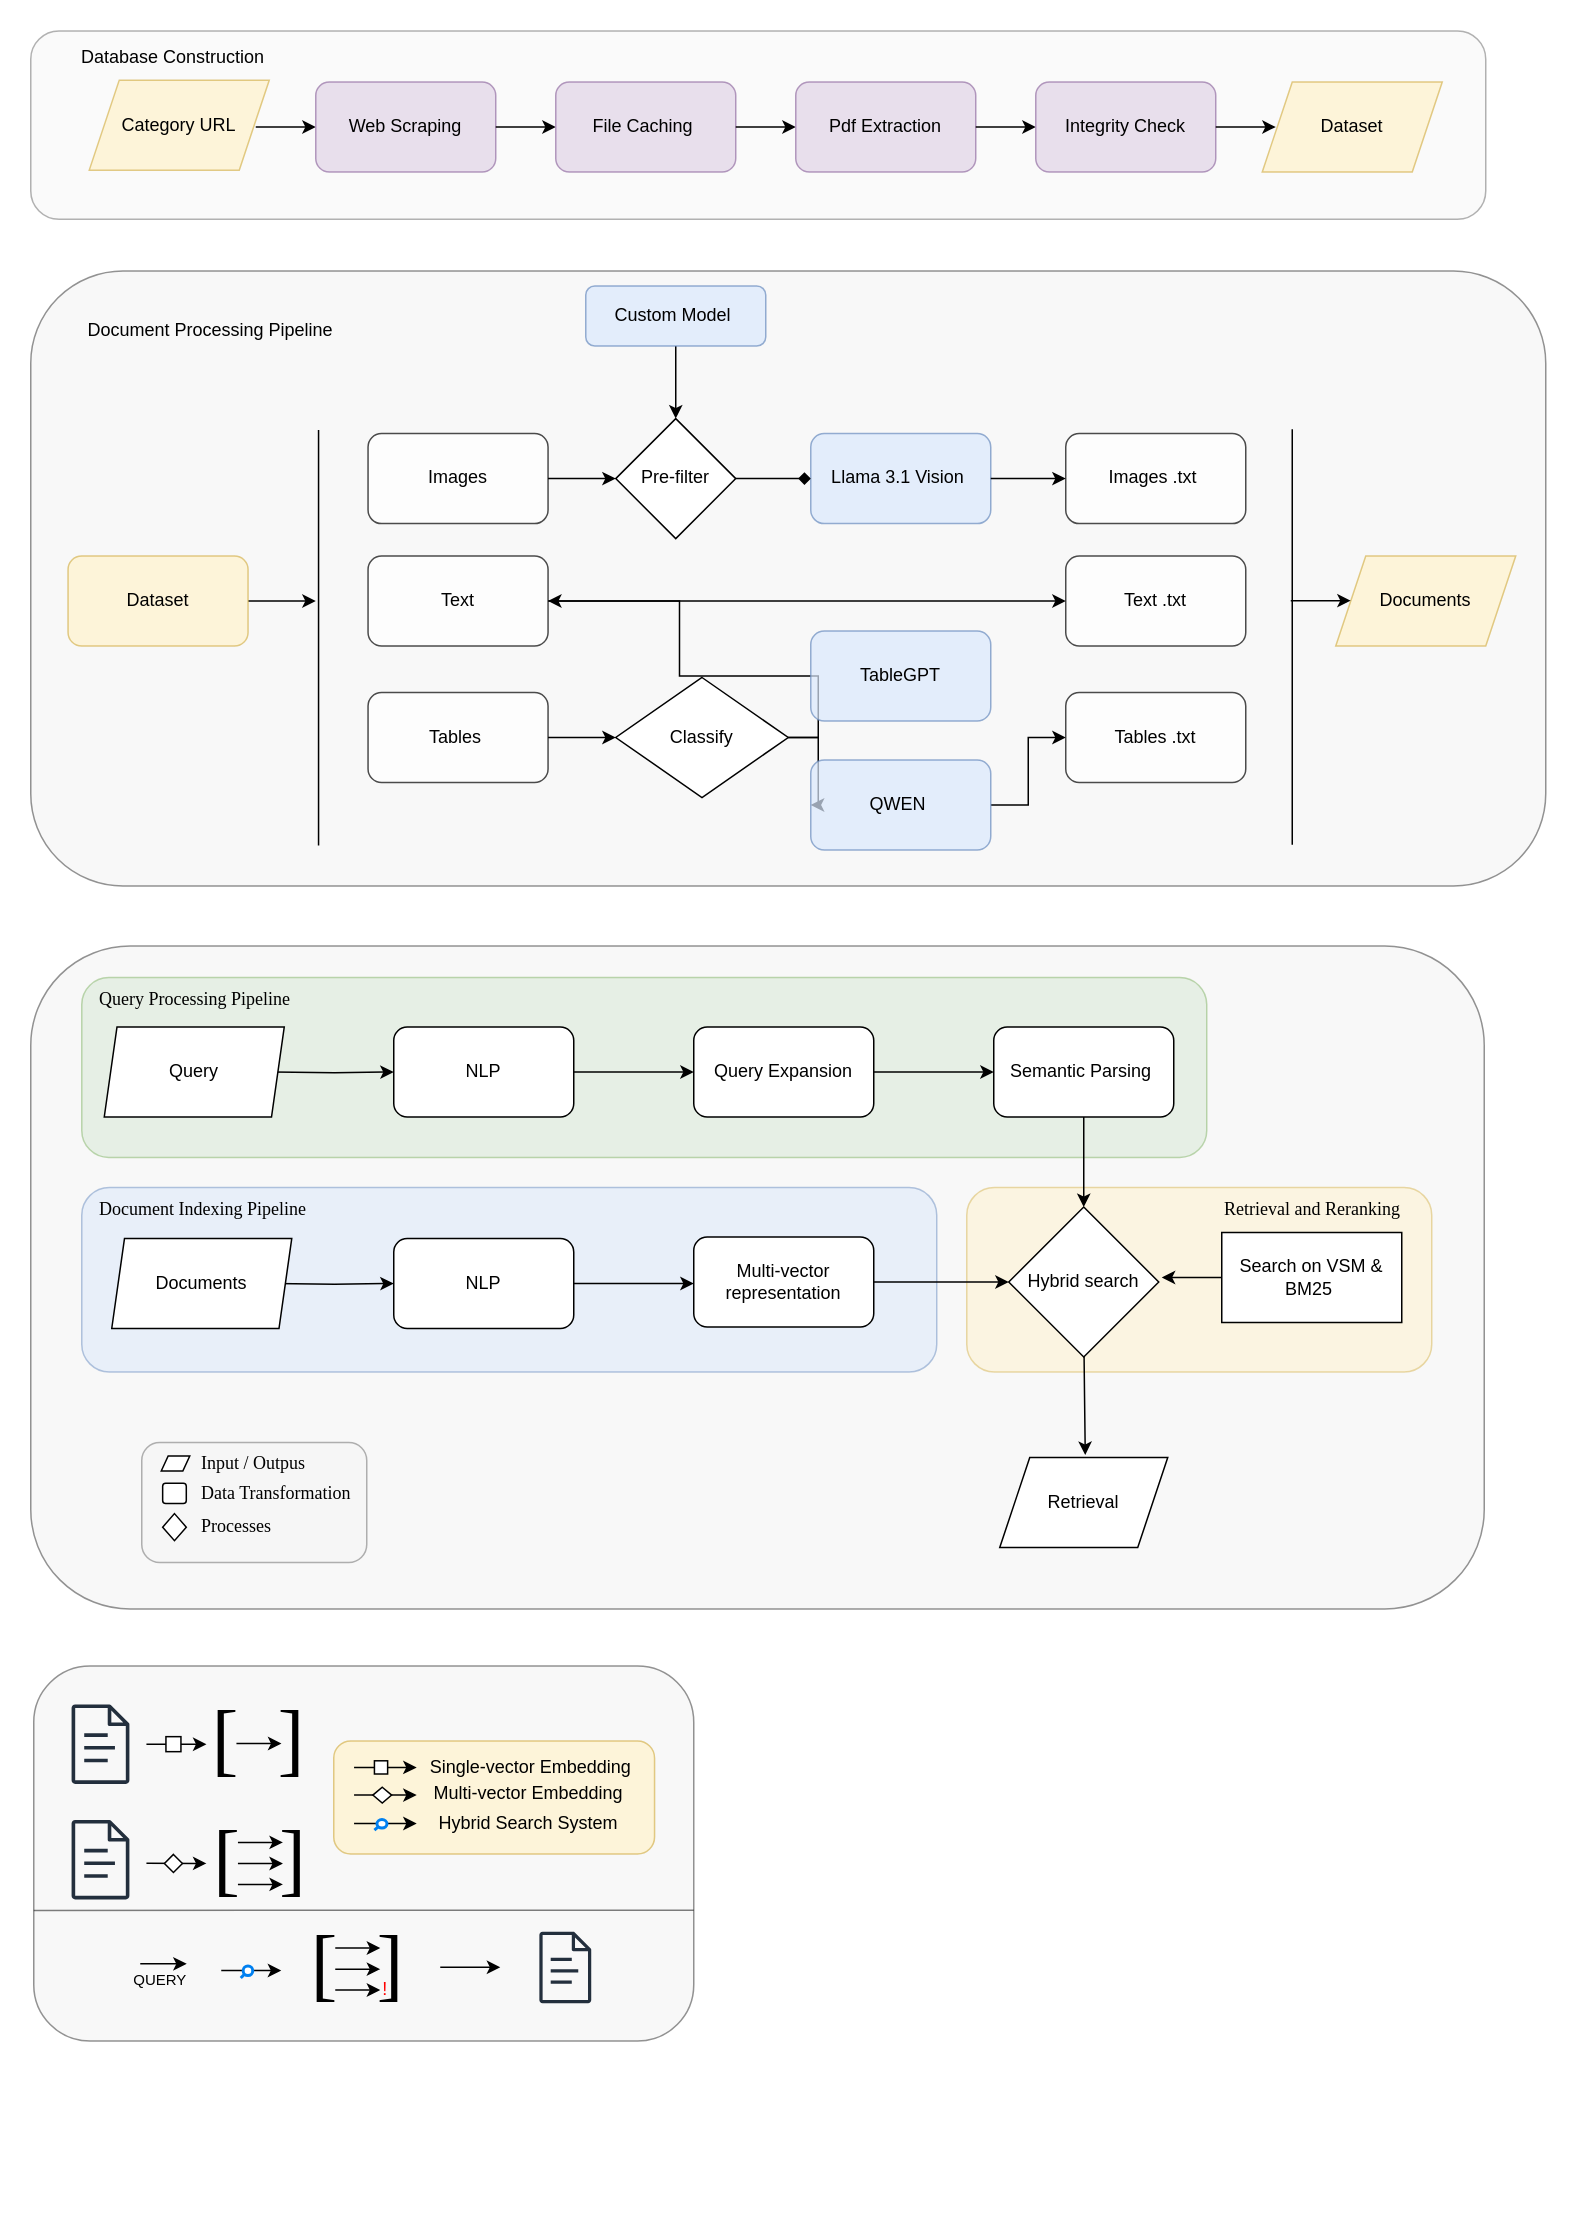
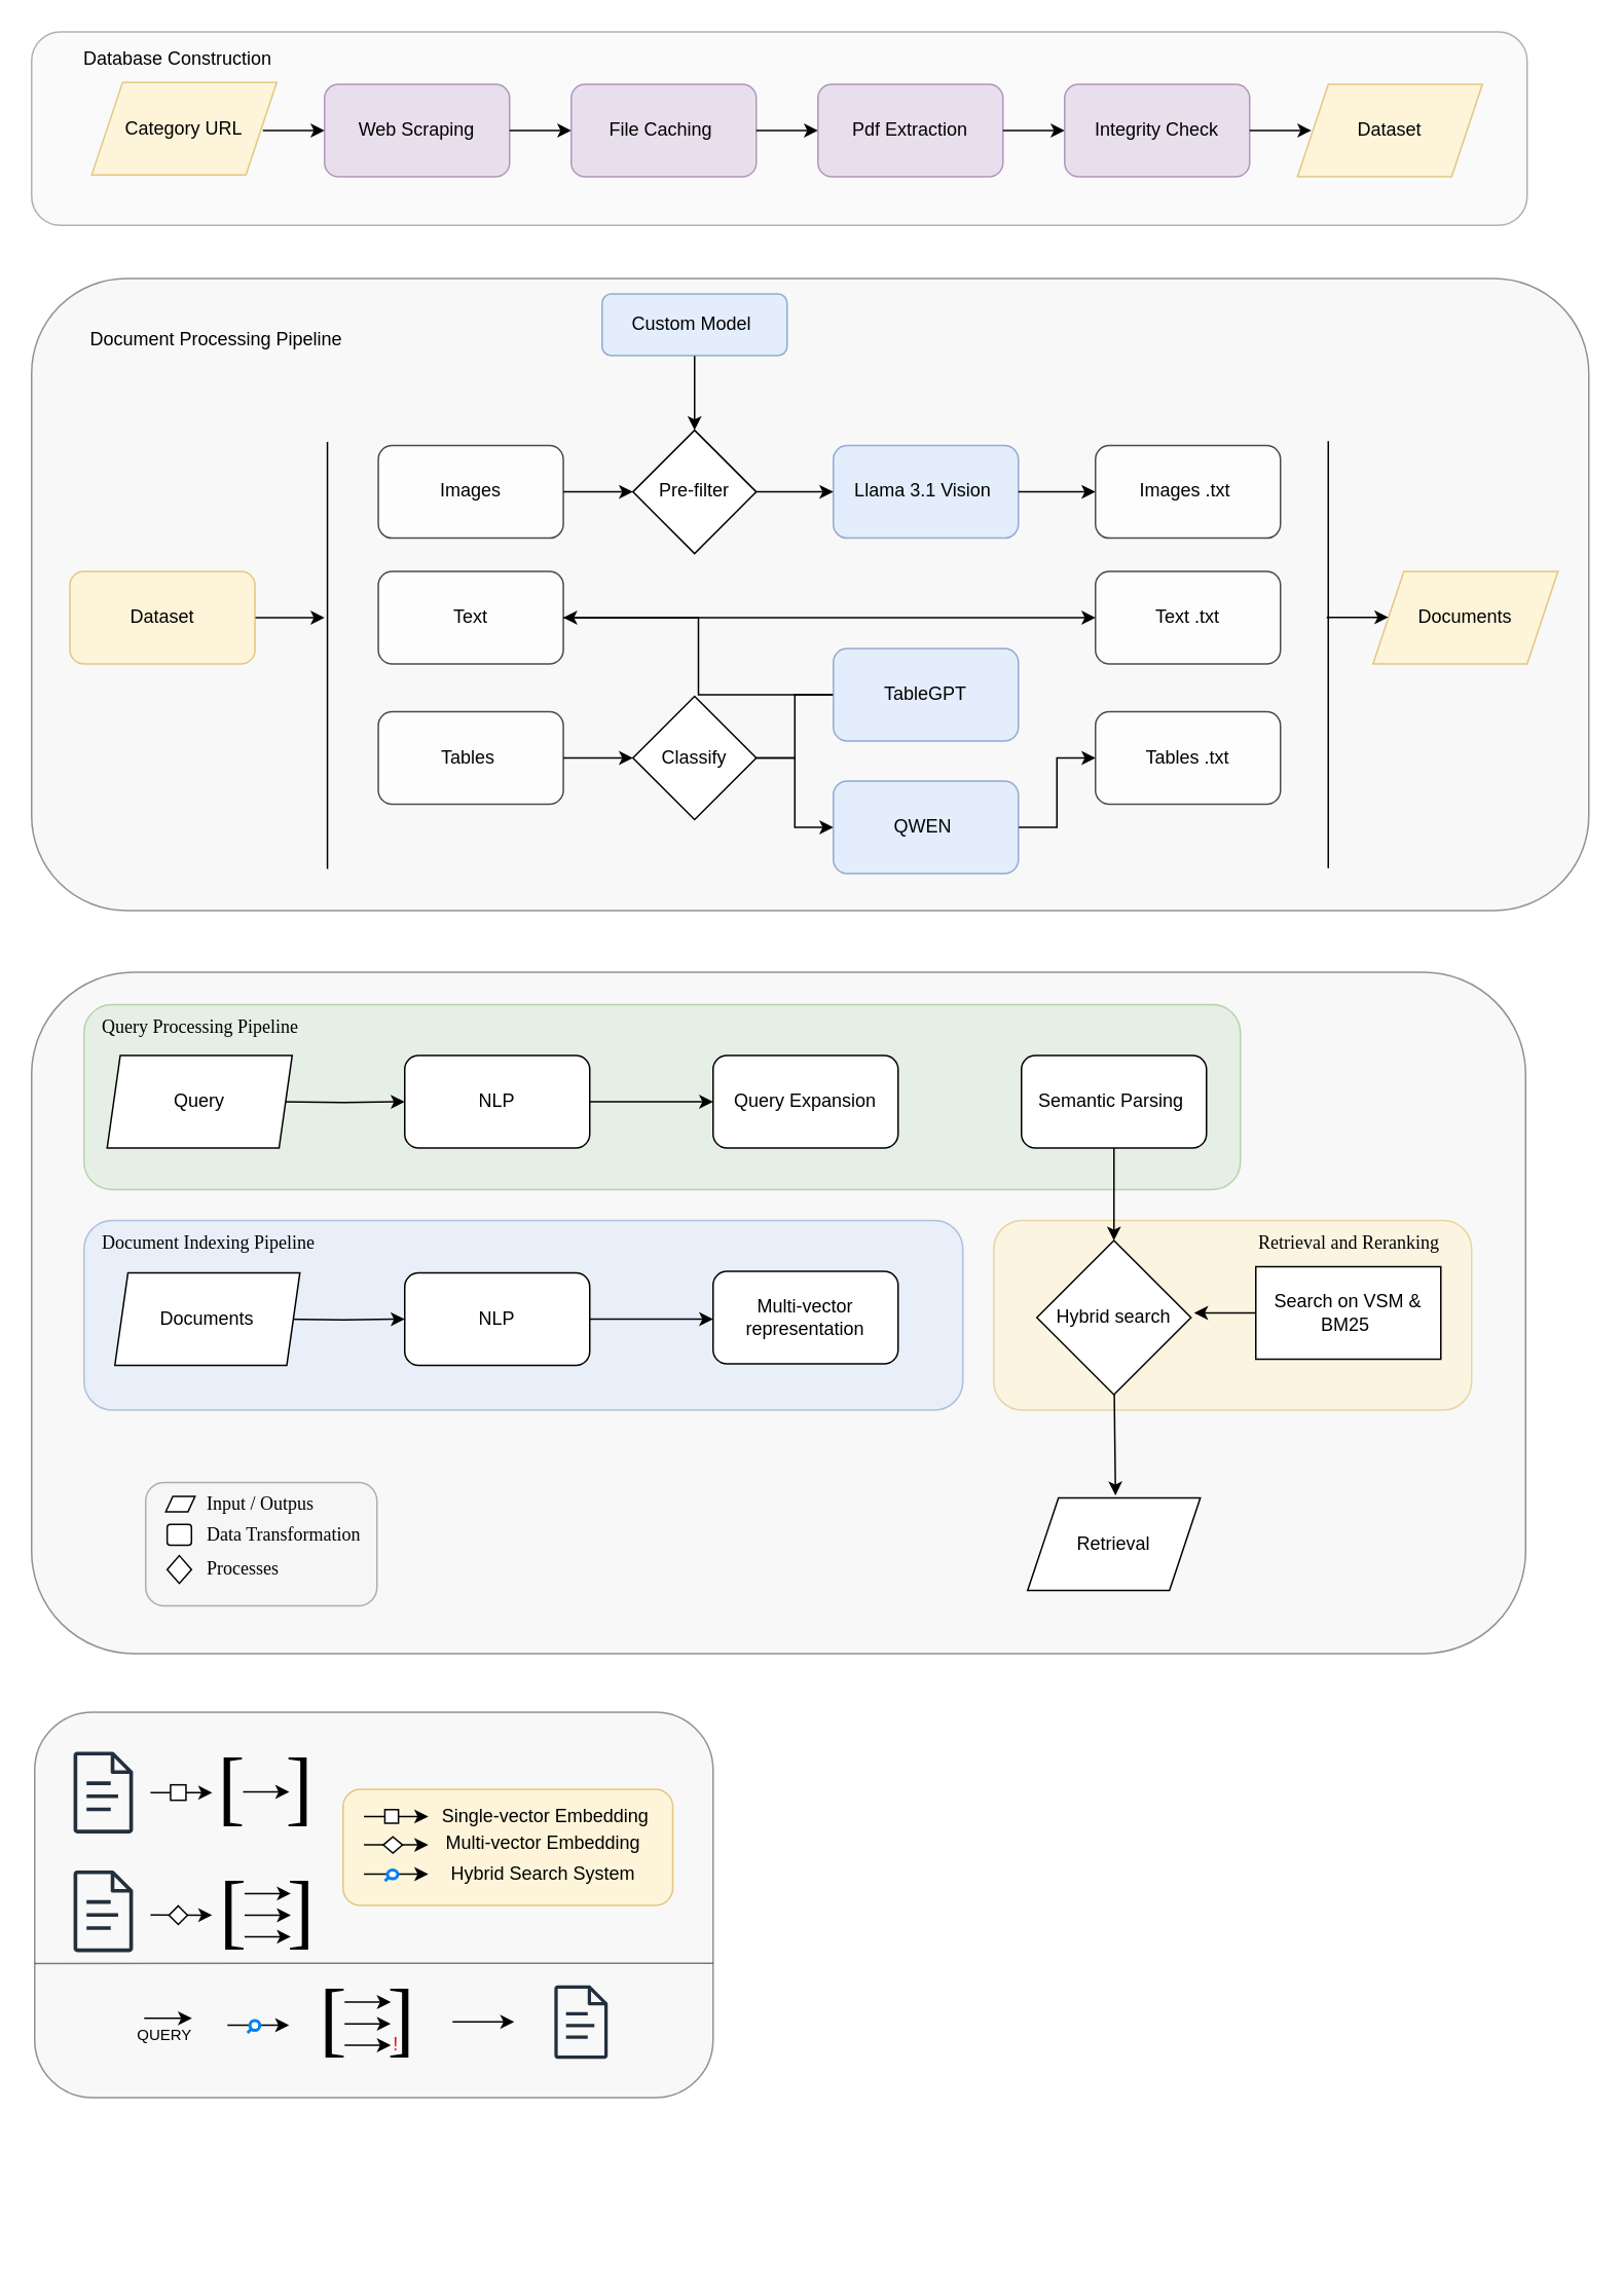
- <mxCell id="24" style="edgeStyle=orthogonalEdgeStyle;rounded=0;orthogonalLoop=1;jettySize=auto;html=1;exitX=1;exitY=0.5;exitDx=0;exitDy=0;entryX=0;entryY=0.5;entryDx=0;entryDy=0;endArrow=diamond;" parent="1" source="25" target="22" edge="1"><mxGeometry relative="1" as="geometry" /></mxCell>
+ <mxCell id="24" style="edgeStyle=orthogonalEdgeStyle;rounded=0;orthogonalLoop=1;jettySize=auto;html=1;exitX=1;exitY=0.5;exitDx=0;exitDy=0;entryX=0;entryY=0.5;entryDx=0;entryDy=0;" parent="1" source="25" target="22" edge="1"><mxGeometry relative="1" as="geometry" /></mxCell>
- <mxCell id="77" value="Classify" style="rhombus;whiteSpace=wrap;html=1;" parent="72" vertex="1"><mxGeometry x="165.13" y="31" width="115" height="80" as="geometry" /></mxCell>
+ <mxCell id="77" value="Classify" style="rhombus;whiteSpace=wrap;html=1;" parent="72" vertex="1"><mxGeometry x="165.13" y="31" width="80" height="80" as="geometry" /></mxCell>
- <mxCell id="42" value="" style="edgeStyle=orthogonalEdgeStyle;rounded=0;orthogonalLoop=1;jettySize=auto;html=1;" parent="32" source="43" target="45" edge="1"><mxGeometry relative="1" as="geometry" /></mxCell>
- <mxCell id="37" style="edgeStyle=orthogonalEdgeStyle;rounded=0;orthogonalLoop=1;jettySize=auto;html=1;exitX=1;exitY=0.5;exitDx=0;exitDy=0;entryX=0;entryY=0.5;entryDx=0;entryDy=0;" parent="32" source="38" target="51" edge="1"><mxGeometry relative="1" as="geometry"><mxPoint x="642" y="224" as="targetPoint" /></mxGeometry></mxCell>
